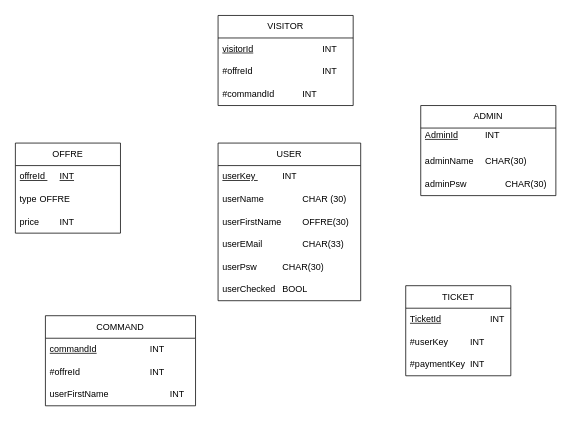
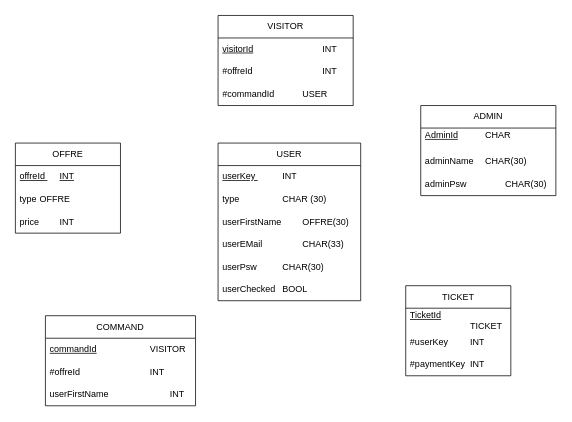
- <mxCell id="20" value="#commandId&lt;span style=&quot;white-space: pre;&quot;&gt;&#09;&lt;/span&gt;&lt;span style=&quot;white-space: pre;&quot;&gt;&#09;&lt;/span&gt;INT" style="text;strokeColor=none;fillColor=none;align=left;verticalAlign=middle;spacingLeft=4;spacingRight=4;overflow=hidden;points=[[0,0.5],[1,0.5]];portConstraint=eastwest;rotatable=0;whiteSpace=wrap;html=1;" vertex="1" parent="17"><mxGeometry y="90" width="180" height="30" as="geometry" /></mxCell>
+ <mxCell id="20" value="#commandId&lt;span style=&quot;white-space: pre;&quot;&gt;&#09;&lt;/span&gt;&lt;span style=&quot;white-space: pre;&quot;&gt;&#09;&lt;/span&gt;USER" style="text;strokeColor=none;fillColor=none;align=left;verticalAlign=middle;spacingLeft=4;spacingRight=4;overflow=hidden;points=[[0,0.5],[1,0.5]];portConstraint=eastwest;rotatable=0;whiteSpace=wrap;html=1;" vertex="1" parent="17"><mxGeometry y="90" width="180" height="30" as="geometry" /></mxCell>
- <mxCell id="14" value="&lt;u&gt;AdminId&lt;/u&gt;&lt;span style=&quot;white-space: pre;&quot;&gt;&#09;&lt;/span&gt;&lt;span style=&quot;white-space: pre;&quot;&gt;&#09;&lt;/span&gt;INT &lt;span style=&quot;white-space: pre;&quot;&gt;&#09;&lt;/span&gt;&lt;span style=&quot;white-space: pre;&quot;&gt;&#09;&lt;/span&gt;&lt;span style=&quot;white-space: pre;&quot;&gt;&#09;&lt;/span&gt;&lt;span style=&quot;white-space: pre;&quot;&gt;&#09;&lt;/span&gt;&lt;span style=&quot;white-space: pre;&quot;&gt;&#09;&lt;/span&gt;" style="text;strokeColor=none;fillColor=none;align=left;verticalAlign=middle;spacingLeft=4;spacingRight=4;overflow=hidden;points=[[0,0.5],[1,0.5]];portConstraint=eastwest;rotatable=0;whiteSpace=wrap;html=1;" vertex="1" parent="13"><mxGeometry y="30" width="180" height="30" as="geometry" /></mxCell>
+ <mxCell id="14" value="&lt;u&gt;AdminId&lt;/u&gt;&lt;span style=&quot;white-space: pre;&quot;&gt;&#09;&lt;/span&gt;&lt;span style=&quot;white-space: pre;&quot;&gt;&#09;&lt;/span&gt;CHAR &lt;span style=&quot;white-space: pre;&quot;&gt;&#09;&lt;/span&gt;&lt;span style=&quot;white-space: pre;&quot;&gt;&#09;&lt;/span&gt;&lt;span style=&quot;white-space: pre;&quot;&gt;&#09;&lt;/span&gt;&lt;span style=&quot;white-space: pre;&quot;&gt;&#09;&lt;/span&gt;&lt;span style=&quot;white-space: pre;&quot;&gt;&#09;&lt;/span&gt;" style="text;strokeColor=none;fillColor=none;align=left;verticalAlign=middle;spacingLeft=4;spacingRight=4;overflow=hidden;points=[[0,0.5],[1,0.5]];portConstraint=eastwest;rotatable=0;whiteSpace=wrap;html=1;" vertex="1" parent="13"><mxGeometry y="30" width="180" height="30" as="geometry" /></mxCell>
- <mxCell id="4" value="userName &lt;span style=&quot;white-space: pre;&quot;&gt;&#09;&lt;/span&gt;&lt;span style=&quot;white-space: pre;&quot;&gt;&#09;&lt;/span&gt;CHAR (30)" style="text;strokeColor=none;fillColor=none;align=left;verticalAlign=middle;spacingLeft=4;spacingRight=4;overflow=hidden;points=[[0,0.5],[1,0.5]];portConstraint=eastwest;rotatable=0;whiteSpace=wrap;html=1;" vertex="1" parent="2"><mxGeometry y="60" width="190" height="30" as="geometry" /></mxCell>
+ <mxCell id="4" value="type &lt;span style=&quot;white-space: pre;&quot;&gt;&#09;&lt;/span&gt;&lt;span style=&quot;white-space: pre;&quot;&gt;&#09;&lt;/span&gt;CHAR (30)" style="text;strokeColor=none;fillColor=none;align=left;verticalAlign=middle;spacingLeft=4;spacingRight=4;overflow=hidden;points=[[0,0.5],[1,0.5]];portConstraint=eastwest;rotatable=0;whiteSpace=wrap;html=1;" vertex="1" parent="2"><mxGeometry y="60" width="190" height="30" as="geometry" /></mxCell>
- <mxCell id="26" value="&lt;u&gt;TicketId&lt;/u&gt;&lt;span style=&quot;white-space: pre;&quot;&gt;&#09;&lt;/span&gt;&lt;span style=&quot;white-space: pre;&quot;&gt;&#09;&lt;span style=&quot;white-space: pre;&quot;&gt;&#09;&lt;/span&gt;&lt;/span&gt;INT" style="text;strokeColor=none;fillColor=none;align=left;verticalAlign=middle;spacingLeft=4;spacingRight=4;overflow=hidden;points=[[0,0.5],[1,0.5]];portConstraint=eastwest;rotatable=0;whiteSpace=wrap;html=1;" vertex="1" parent="25"><mxGeometry y="30" width="140" height="30" as="geometry" /></mxCell>
+ <mxCell id="26" value="&lt;u&gt;TicketId&lt;/u&gt;&lt;span style=&quot;white-space: pre;&quot;&gt;&#09;&lt;/span&gt;&lt;span style=&quot;white-space: pre;&quot;&gt;&#09;&lt;span style=&quot;white-space: pre;&quot;&gt;&#09;&lt;/span&gt;&lt;/span&gt;TICKET" style="text;strokeColor=none;fillColor=none;align=left;verticalAlign=middle;spacingLeft=4;spacingRight=4;overflow=hidden;points=[[0,0.5],[1,0.5]];portConstraint=eastwest;rotatable=0;whiteSpace=wrap;html=1;" vertex="1" parent="25"><mxGeometry y="30" width="140" height="30" as="geometry" /></mxCell>
- <mxCell id="22" value="&lt;u&gt;commandId&lt;/u&gt;&lt;span style=&quot;white-space: pre;&quot;&gt;&#09;&lt;/span&gt;&lt;span style=&quot;white-space: pre;&quot;&gt;&#09;&lt;/span&gt;&lt;span style=&quot;white-space: pre;&quot;&gt;&#09;&lt;/span&gt;INT" style="text;strokeColor=none;fillColor=none;align=left;verticalAlign=middle;spacingLeft=4;spacingRight=4;overflow=hidden;points=[[0,0.5],[1,0.5]];portConstraint=eastwest;rotatable=0;whiteSpace=wrap;html=1;" vertex="1" parent="21"><mxGeometry y="30" width="200" height="30" as="geometry" /></mxCell>
+ <mxCell id="22" value="&lt;u&gt;commandId&lt;/u&gt;&lt;span style=&quot;white-space: pre;&quot;&gt;&#09;&lt;/span&gt;&lt;span style=&quot;white-space: pre;&quot;&gt;&#09;&lt;/span&gt;&lt;span style=&quot;white-space: pre;&quot;&gt;&#09;&lt;/span&gt;VISITOR" style="text;strokeColor=none;fillColor=none;align=left;verticalAlign=middle;spacingLeft=4;spacingRight=4;overflow=hidden;points=[[0,0.5],[1,0.5]];portConstraint=eastwest;rotatable=0;whiteSpace=wrap;html=1;" vertex="1" parent="21"><mxGeometry y="30" width="200" height="30" as="geometry" /></mxCell>
